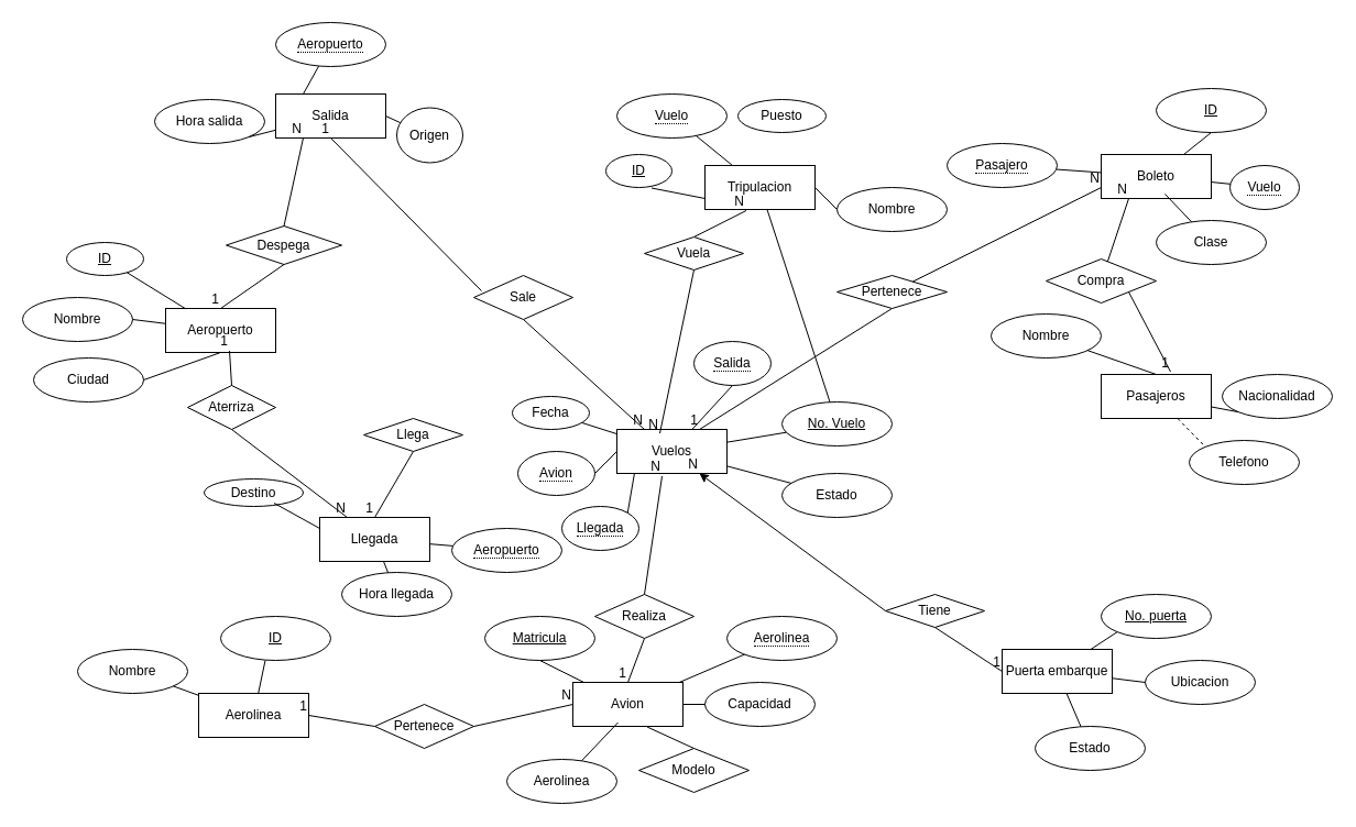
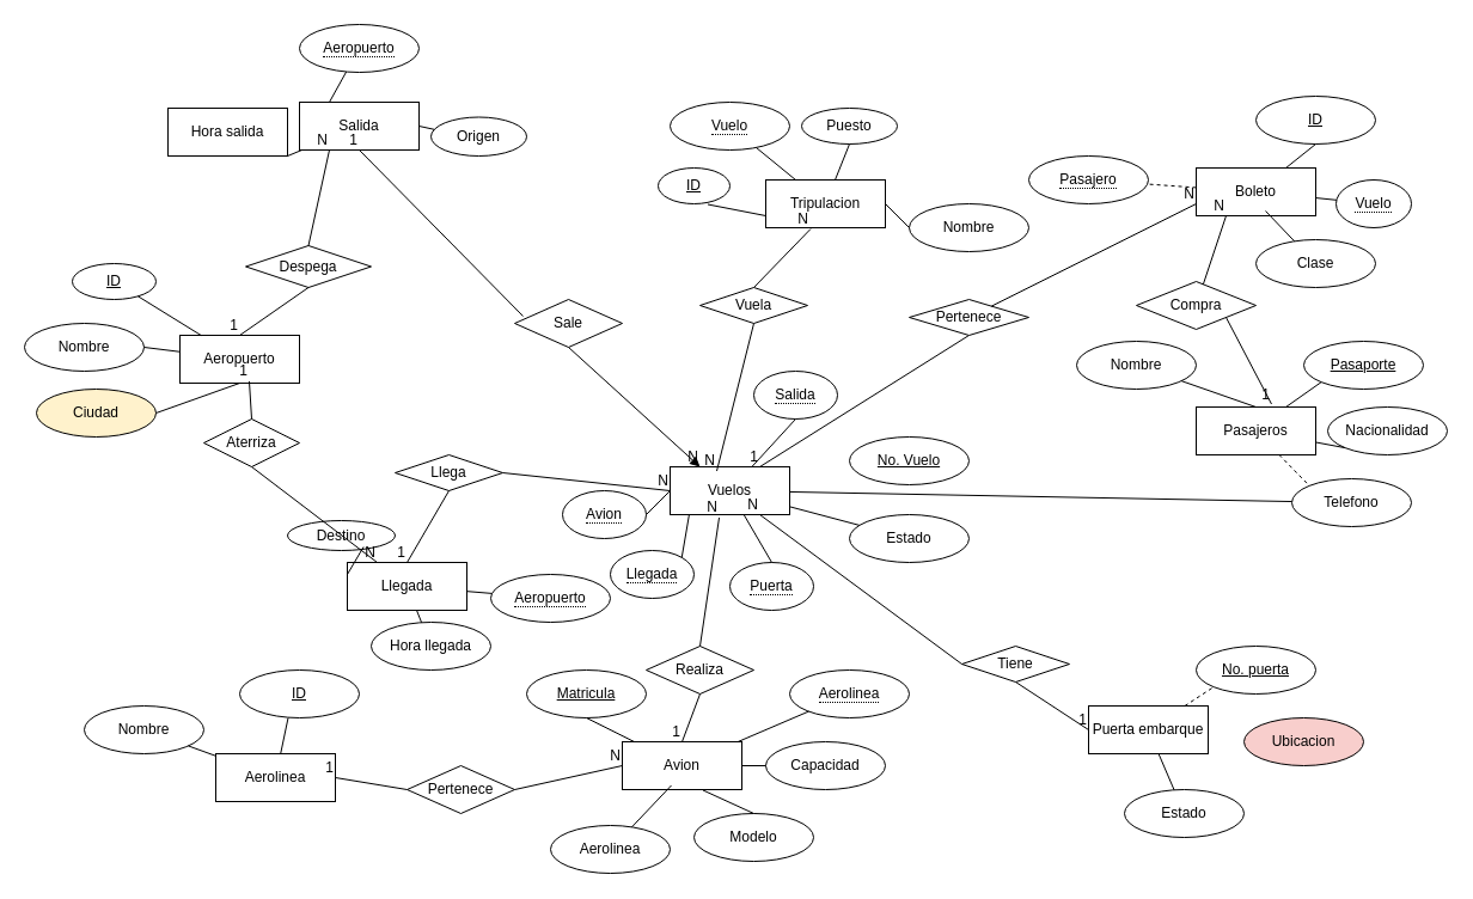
- <mxCell id="5" value="Hora salida" style="ellipse;whiteSpace=wrap;html=1;align=center;" parent="1" vertex="1"><mxGeometry x="140" y="90" width="100" height="40" as="geometry" /></mxCell>
+ <mxCell id="5" value="Hora salida" style="whiteSpace=wrap;html=1;align=center;rounded=0;" parent="1" vertex="1"><mxGeometry x="140" y="90" width="100" height="40" as="geometry" /></mxCell>
- <mxCell id="60" value="Origen" style="ellipse;whiteSpace=wrap;html=1;align=center;" parent="1" vertex="1"><mxGeometry x="360" y="97.5" width="60" height="50" as="geometry" /></mxCell>
+ <mxCell id="60" value="Origen" style="ellipse;whiteSpace=wrap;html=1;align=center;" parent="1" vertex="1"><mxGeometry x="360" y="97.5" width="80" height="32.5" as="geometry" /></mxCell>
- <mxCell id="128" value="" style="endArrow=none;html=1;rounded=0;" edge="1" parent="1" source="48" target="127"><mxGeometry relative="1" as="geometry"><mxPoint x="840" y="290" as="sourcePoint" /><mxPoint x="1000" y="290" as="targetPoint" /></mxGeometry></mxCell>
+ <mxCell id="128" value="" style="endArrow=none;html=1;rounded=0;dashed=1;" edge="1" parent="1" source="48" target="127"><mxGeometry relative="1" as="geometry"><mxPoint x="840" y="290" as="sourcePoint" /><mxPoint x="1000" y="290" as="targetPoint" /></mxGeometry></mxCell>
- <mxCell id="29" value="Vuela" style="shape=rhombus;perimeter=rhombusPerimeter;whiteSpace=wrap;html=1;align=center;" parent="1" vertex="1"><mxGeometry x="585" y="215" width="90" height="30" as="geometry" /></mxCell>
+ <mxCell id="29" value="Vuela" style="shape=rhombus;perimeter=rhombusPerimeter;whiteSpace=wrap;html=1;align=center;" parent="1" vertex="1"><mxGeometry x="585" y="240" width="90" height="30" as="geometry" /></mxCell>
- <mxCell id="34" value="" style="endArrow=none;html=1;rounded=0;" parent="1" source="25" target="4" edge="1"><mxGeometry relative="1" as="geometry"><mxPoint x="720" y="300" as="sourcePoint" /><mxPoint x="880" y="300" as="targetPoint" /></mxGeometry></mxCell>
+ <mxCell id="34" value="" style="endArrow=none;html=1;rounded=0;entryX=0.5;entryY=1;entryDx=0;entryDy=0;" parent="1" source="25" target="28" edge="1"><mxGeometry relative="1" as="geometry"><mxPoint x="720" y="300" as="sourcePoint" /><mxPoint x="880" y="300" as="targetPoint" /></mxGeometry></mxCell>
+ <mxCell id="7" value="Pasaporte" style="ellipse;whiteSpace=wrap;html=1;align=center;fontStyle=4;" parent="1" vertex="1"><mxGeometry x="1090" y="285" width="100" height="40" as="geometry" /></mxCell>
+ <mxCell id="96" value="" style="endArrow=none;html=1;rounded=0;entryX=0;entryY=1;entryDx=0;entryDy=0;exitX=0.75;exitY=0;exitDx=0;exitDy=0;" parent="1" source="3" target="7" edge="1"><mxGeometry relative="1" as="geometry"><mxPoint x="650" y="340" as="sourcePoint" /><mxPoint x="810" y="340" as="targetPoint" /></mxGeometry></mxCell>
- <mxCell id="46" value="Ciudad" style="ellipse;whiteSpace=wrap;html=1;align=center;" parent="1" vertex="1"><mxGeometry x="30" y="325" width="100" height="40" as="geometry" /></mxCell>
+ <mxCell id="46" value="Ciudad" style="ellipse;whiteSpace=wrap;html=1;align=center;fillColor=#fff2cc;" parent="1" vertex="1"><mxGeometry x="30" y="325" width="100" height="40" as="geometry" /></mxCell>
- <mxCell id="41" value="Fecha" style="ellipse;whiteSpace=wrap;html=1;align=center;" parent="1" vertex="1"><mxGeometry x="465" y="360" width="70" height="30" as="geometry" /></mxCell>
- <mxCell id="71" value="" style="endArrow=none;html=1;rounded=0;entryX=0.25;entryY=0;entryDx=0;entryDy=0;exitX=0.5;exitY=1;exitDx=0;exitDy=0;" parent="1" source="63" target="2" edge="1"><mxGeometry relative="1" as="geometry"><mxPoint x="430" y="300" as="sourcePoint" /><mxPoint x="590" y="300" as="targetPoint" /></mxGeometry></mxCell>
+ <mxCell id="71" value="" style="endArrow=block;html=1;rounded=0;entryX=0.25;entryY=0;entryDx=0;entryDy=0;exitX=0.5;exitY=1;exitDx=0;exitDy=0;" parent="1" source="63" target="2" edge="1"><mxGeometry relative="1" as="geometry"><mxPoint x="430" y="300" as="sourcePoint" /><mxPoint x="590" y="300" as="targetPoint" /></mxGeometry></mxCell>
- <mxCell id="90" value="" style="endArrow=none;html=1;rounded=0;" parent="1" source="41" target="2" edge="1"><mxGeometry relative="1" as="geometry"><mxPoint x="650" y="340" as="sourcePoint" /><mxPoint x="810" y="340" as="targetPoint" /></mxGeometry></mxCell>
- <mxCell id="89" value="" style="endArrow=none;html=1;rounded=0;" parent="1" source="2" target="4" edge="1"><mxGeometry relative="1" as="geometry"><mxPoint x="650" y="340" as="sourcePoint" /><mxPoint x="810" y="340" as="targetPoint" /></mxGeometry></mxCell>
+ <mxCell id="89" value="" style="endArrow=none;html=1;rounded=0;" parent="1" source="2" target="10" edge="1"><mxGeometry relative="1" as="geometry"><mxPoint x="650" y="340" as="sourcePoint" /><mxPoint x="810" y="340" as="targetPoint" /></mxGeometry></mxCell>
+ <mxCell id="67" value="" style="endArrow=none;html=1;rounded=0;entryX=0;entryY=0.5;entryDx=0;entryDy=0;exitX=1;exitY=0.5;exitDx=0;exitDy=0;" parent="1" source="64" target="2" edge="1"><mxGeometry relative="1" as="geometry"><mxPoint x="430" y="300" as="sourcePoint" /><mxPoint x="590" y="300" as="targetPoint" /></mxGeometry></mxCell>
+ <mxCell id="68" value="N" style="resizable=0;html=1;whiteSpace=wrap;align=right;verticalAlign=bottom;" parent="67" connectable="0" vertex="1"><mxGeometry x="1" relative="1" as="geometry" /></mxCell>
- <mxCell id="23" value="" style="endArrow=classic;html=1;rounded=0;entryX=0.75;entryY=1;entryDx=0;entryDy=0;exitX=0;exitY=0.5;exitDx=0;exitDy=0;" parent="1" source="20" target="2" edge="1"><mxGeometry relative="1" as="geometry"><mxPoint x="720" y="540" as="sourcePoint" /><mxPoint x="880" y="540" as="targetPoint" /></mxGeometry></mxCell>
+ <mxCell id="23" value="" style="endArrow=none;html=1;rounded=0;entryX=0.75;entryY=1;entryDx=0;entryDy=0;exitX=0;exitY=0.5;exitDx=0;exitDy=0;" parent="1" source="20" target="2" edge="1"><mxGeometry relative="1" as="geometry"><mxPoint x="720" y="540" as="sourcePoint" /><mxPoint x="880" y="540" as="targetPoint" /></mxGeometry></mxCell>
- <mxCell id="59" value="Destino" style="ellipse;whiteSpace=wrap;html=1;align=center;" parent="1" vertex="1"><mxGeometry x="185" y="435" width="90" height="25" as="geometry" /></mxCell>
+ <mxCell id="59" value="Destino" style="ellipse;whiteSpace=wrap;html=1;align=center;" parent="1" vertex="1"><mxGeometry x="240" y="435" width="90" height="25" as="geometry" /></mxCell>
+ <mxCell id="137" value="" style="endArrow=none;html=1;rounded=0;entryX=0.5;entryY=0;entryDx=0;entryDy=0;" edge="1" parent="1" source="2" target="136"><mxGeometry relative="1" as="geometry"><mxPoint x="620" y="440" as="sourcePoint" /><mxPoint x="780" y="440" as="targetPoint" /></mxGeometry></mxCell>
+ <mxCell id="136" value="&lt;span style=&quot;border-bottom: 1px dotted;&quot;&gt;Puerta&lt;/span&gt;" style="ellipse;whiteSpace=wrap;html=1;align=center;" vertex="1" parent="1"><mxGeometry x="610" y="470" width="70" height="40" as="geometry" /></mxCell>
- <mxCell id="86" value="" style="endArrow=none;html=1;rounded=0;entryX=0;entryY=1;entryDx=0;entryDy=0;" parent="1" source="17" target="18" edge="1"><mxGeometry relative="1" as="geometry"><mxPoint x="660" y="580" as="sourcePoint" /><mxPoint x="820" y="580" as="targetPoint" /></mxGeometry></mxCell>
+ <mxCell id="86" value="" style="endArrow=none;html=1;rounded=0;entryX=0;entryY=1;entryDx=0;entryDy=0;dashed=1;" parent="1" source="17" target="18" edge="1"><mxGeometry relative="1" as="geometry"><mxPoint x="660" y="580" as="sourcePoint" /><mxPoint x="820" y="580" as="targetPoint" /></mxGeometry></mxCell>
- <mxCell id="87" value="" style="endArrow=none;html=1;rounded=0;entryX=0;entryY=0.5;entryDx=0;entryDy=0;" parent="1" source="17" target="19" edge="1"><mxGeometry relative="1" as="geometry"><mxPoint x="660" y="580" as="sourcePoint" /><mxPoint x="820" y="580" as="targetPoint" /></mxGeometry></mxCell>
- <mxCell id="19" value="Ubicacion" style="ellipse;whiteSpace=wrap;html=1;align=center;" parent="1" vertex="1"><mxGeometry x="1040" y="600" width="100" height="40" as="geometry" /></mxCell>
+ <mxCell id="19" value="Ubicacion" style="ellipse;whiteSpace=wrap;html=1;align=center;fillColor=#f8cecc;" parent="1" vertex="1"><mxGeometry x="1040" y="600" width="100" height="40" as="geometry" /></mxCell>
- <mxCell id="13" value="Modelo" style="rhombus;whiteSpace=wrap;html=1;align=center;" parent="1" vertex="1"><mxGeometry x="580" y="680" width="100" height="40" as="geometry" /></mxCell>
+ <mxCell id="13" value="Modelo" style="ellipse;whiteSpace=wrap;html=1;align=center;" parent="1" vertex="1"><mxGeometry x="580" y="680" width="100" height="40" as="geometry" /></mxCell>
